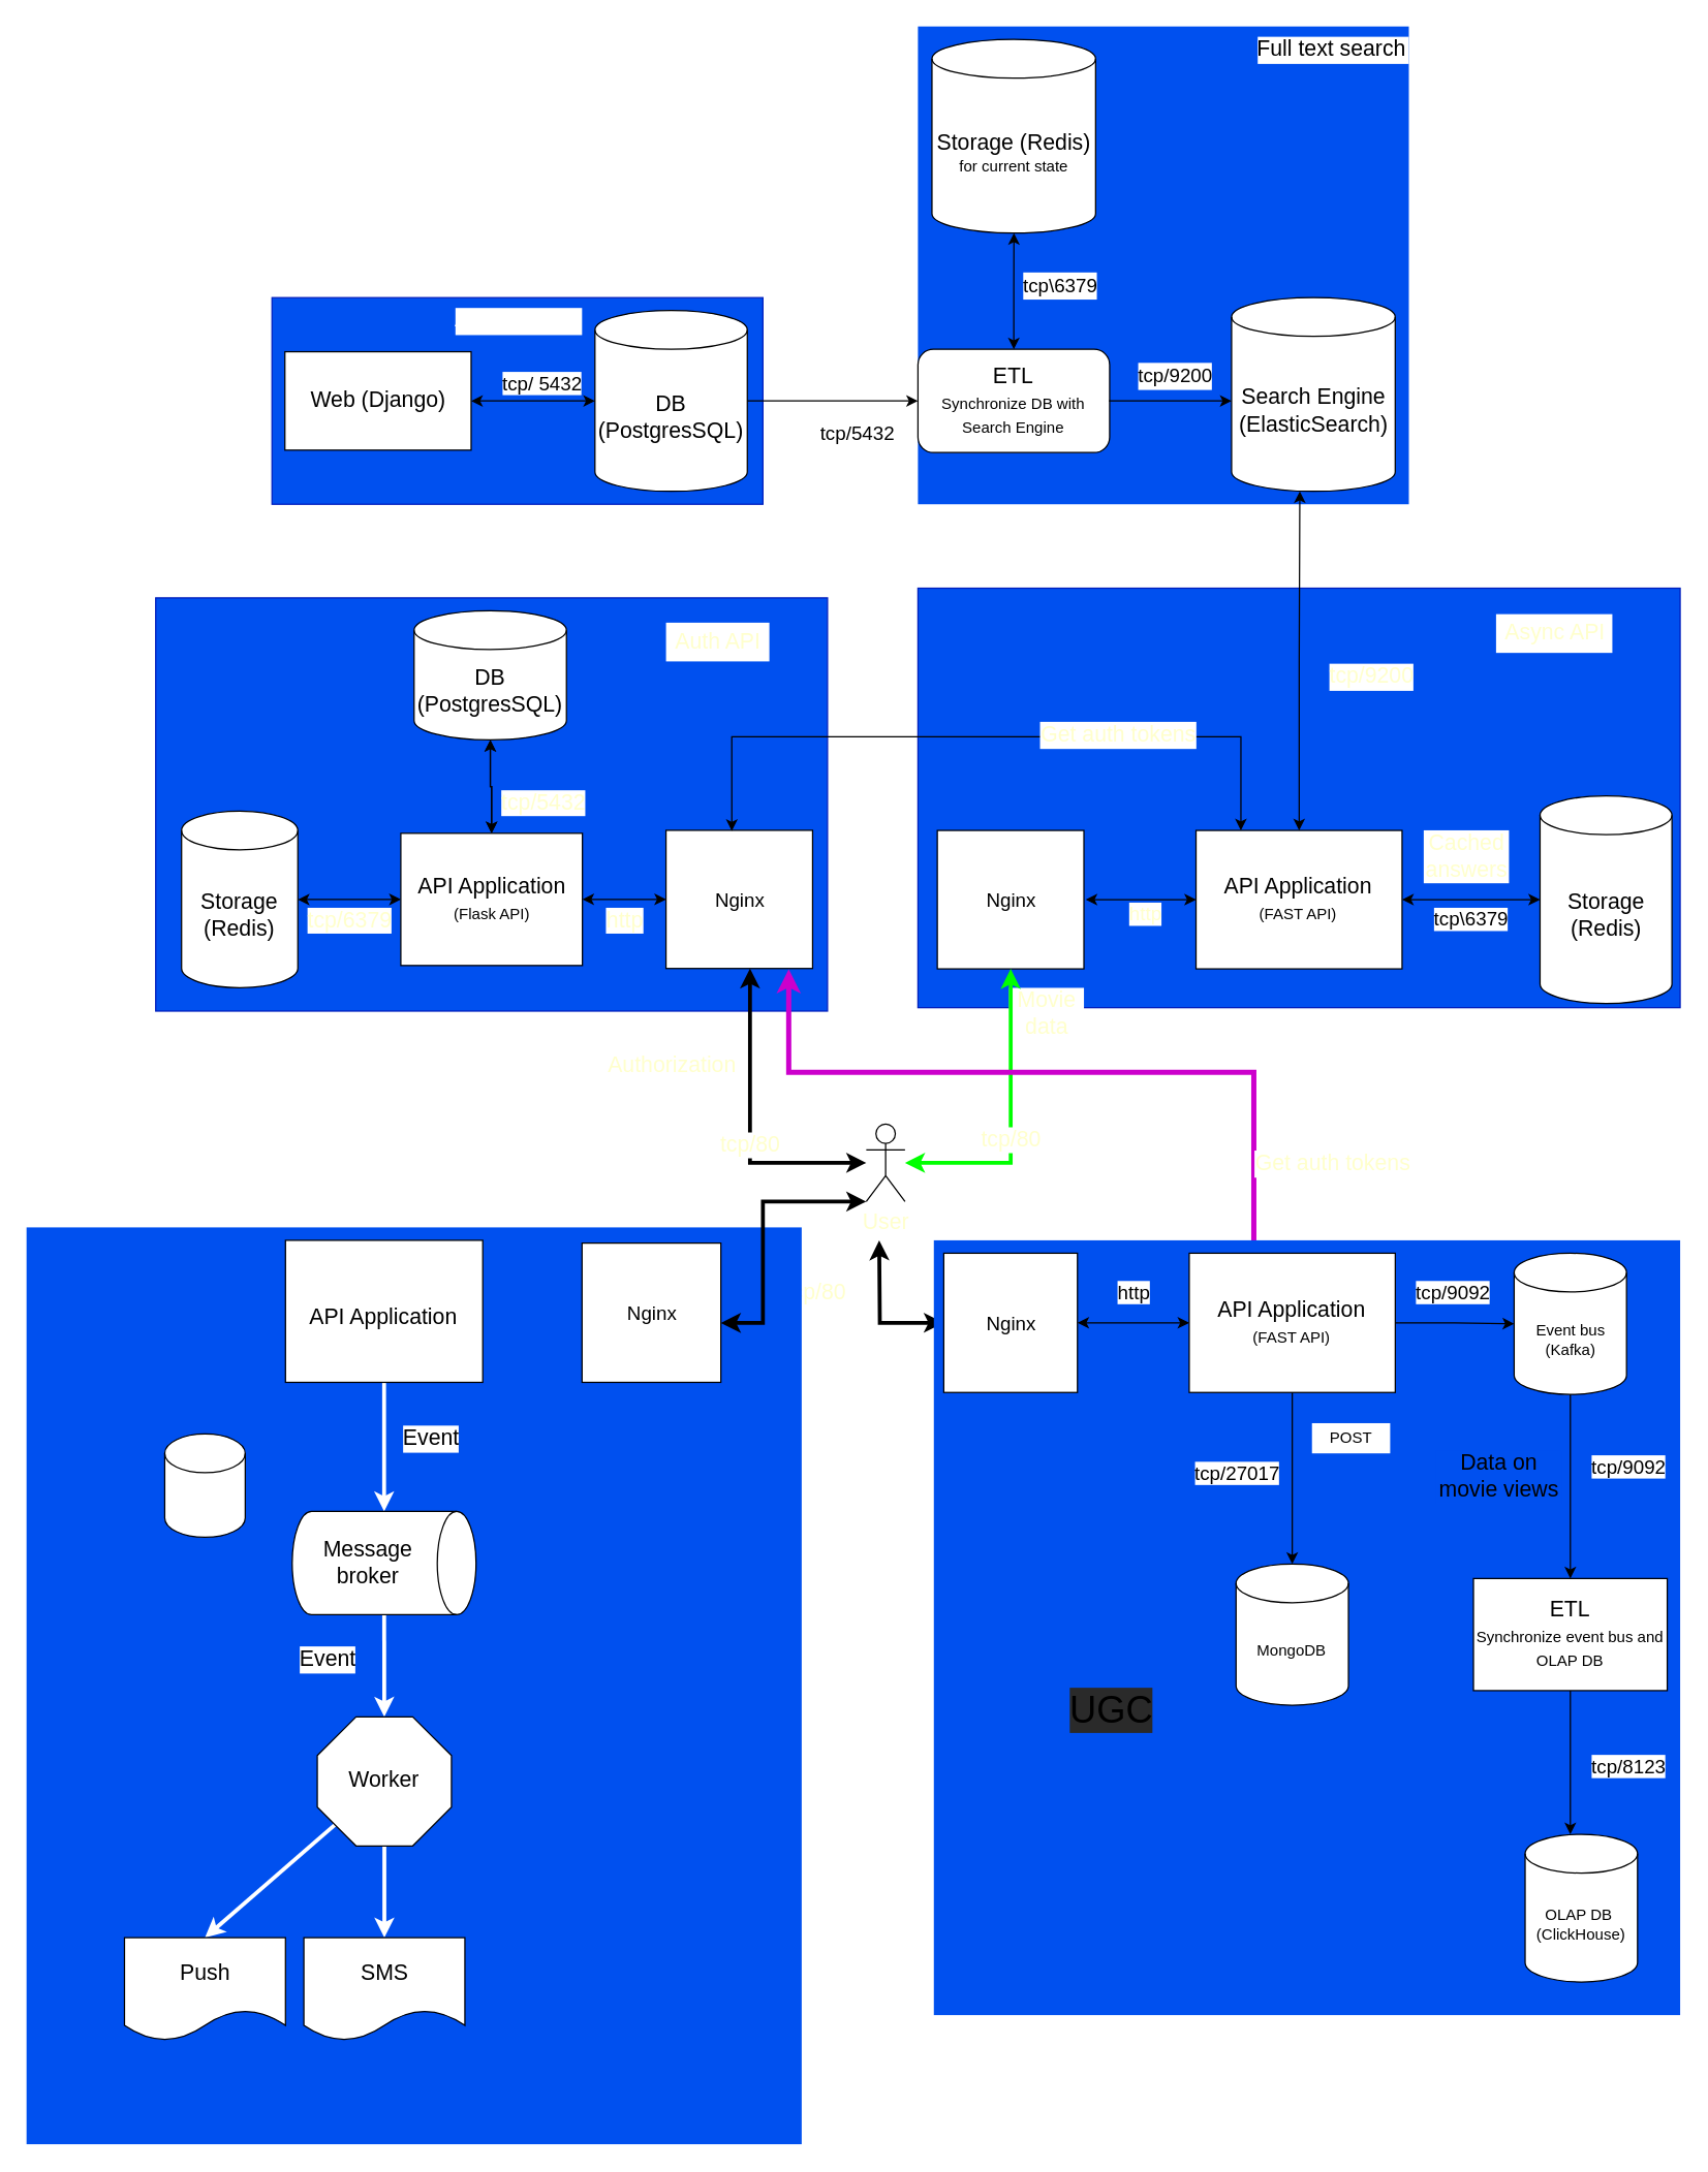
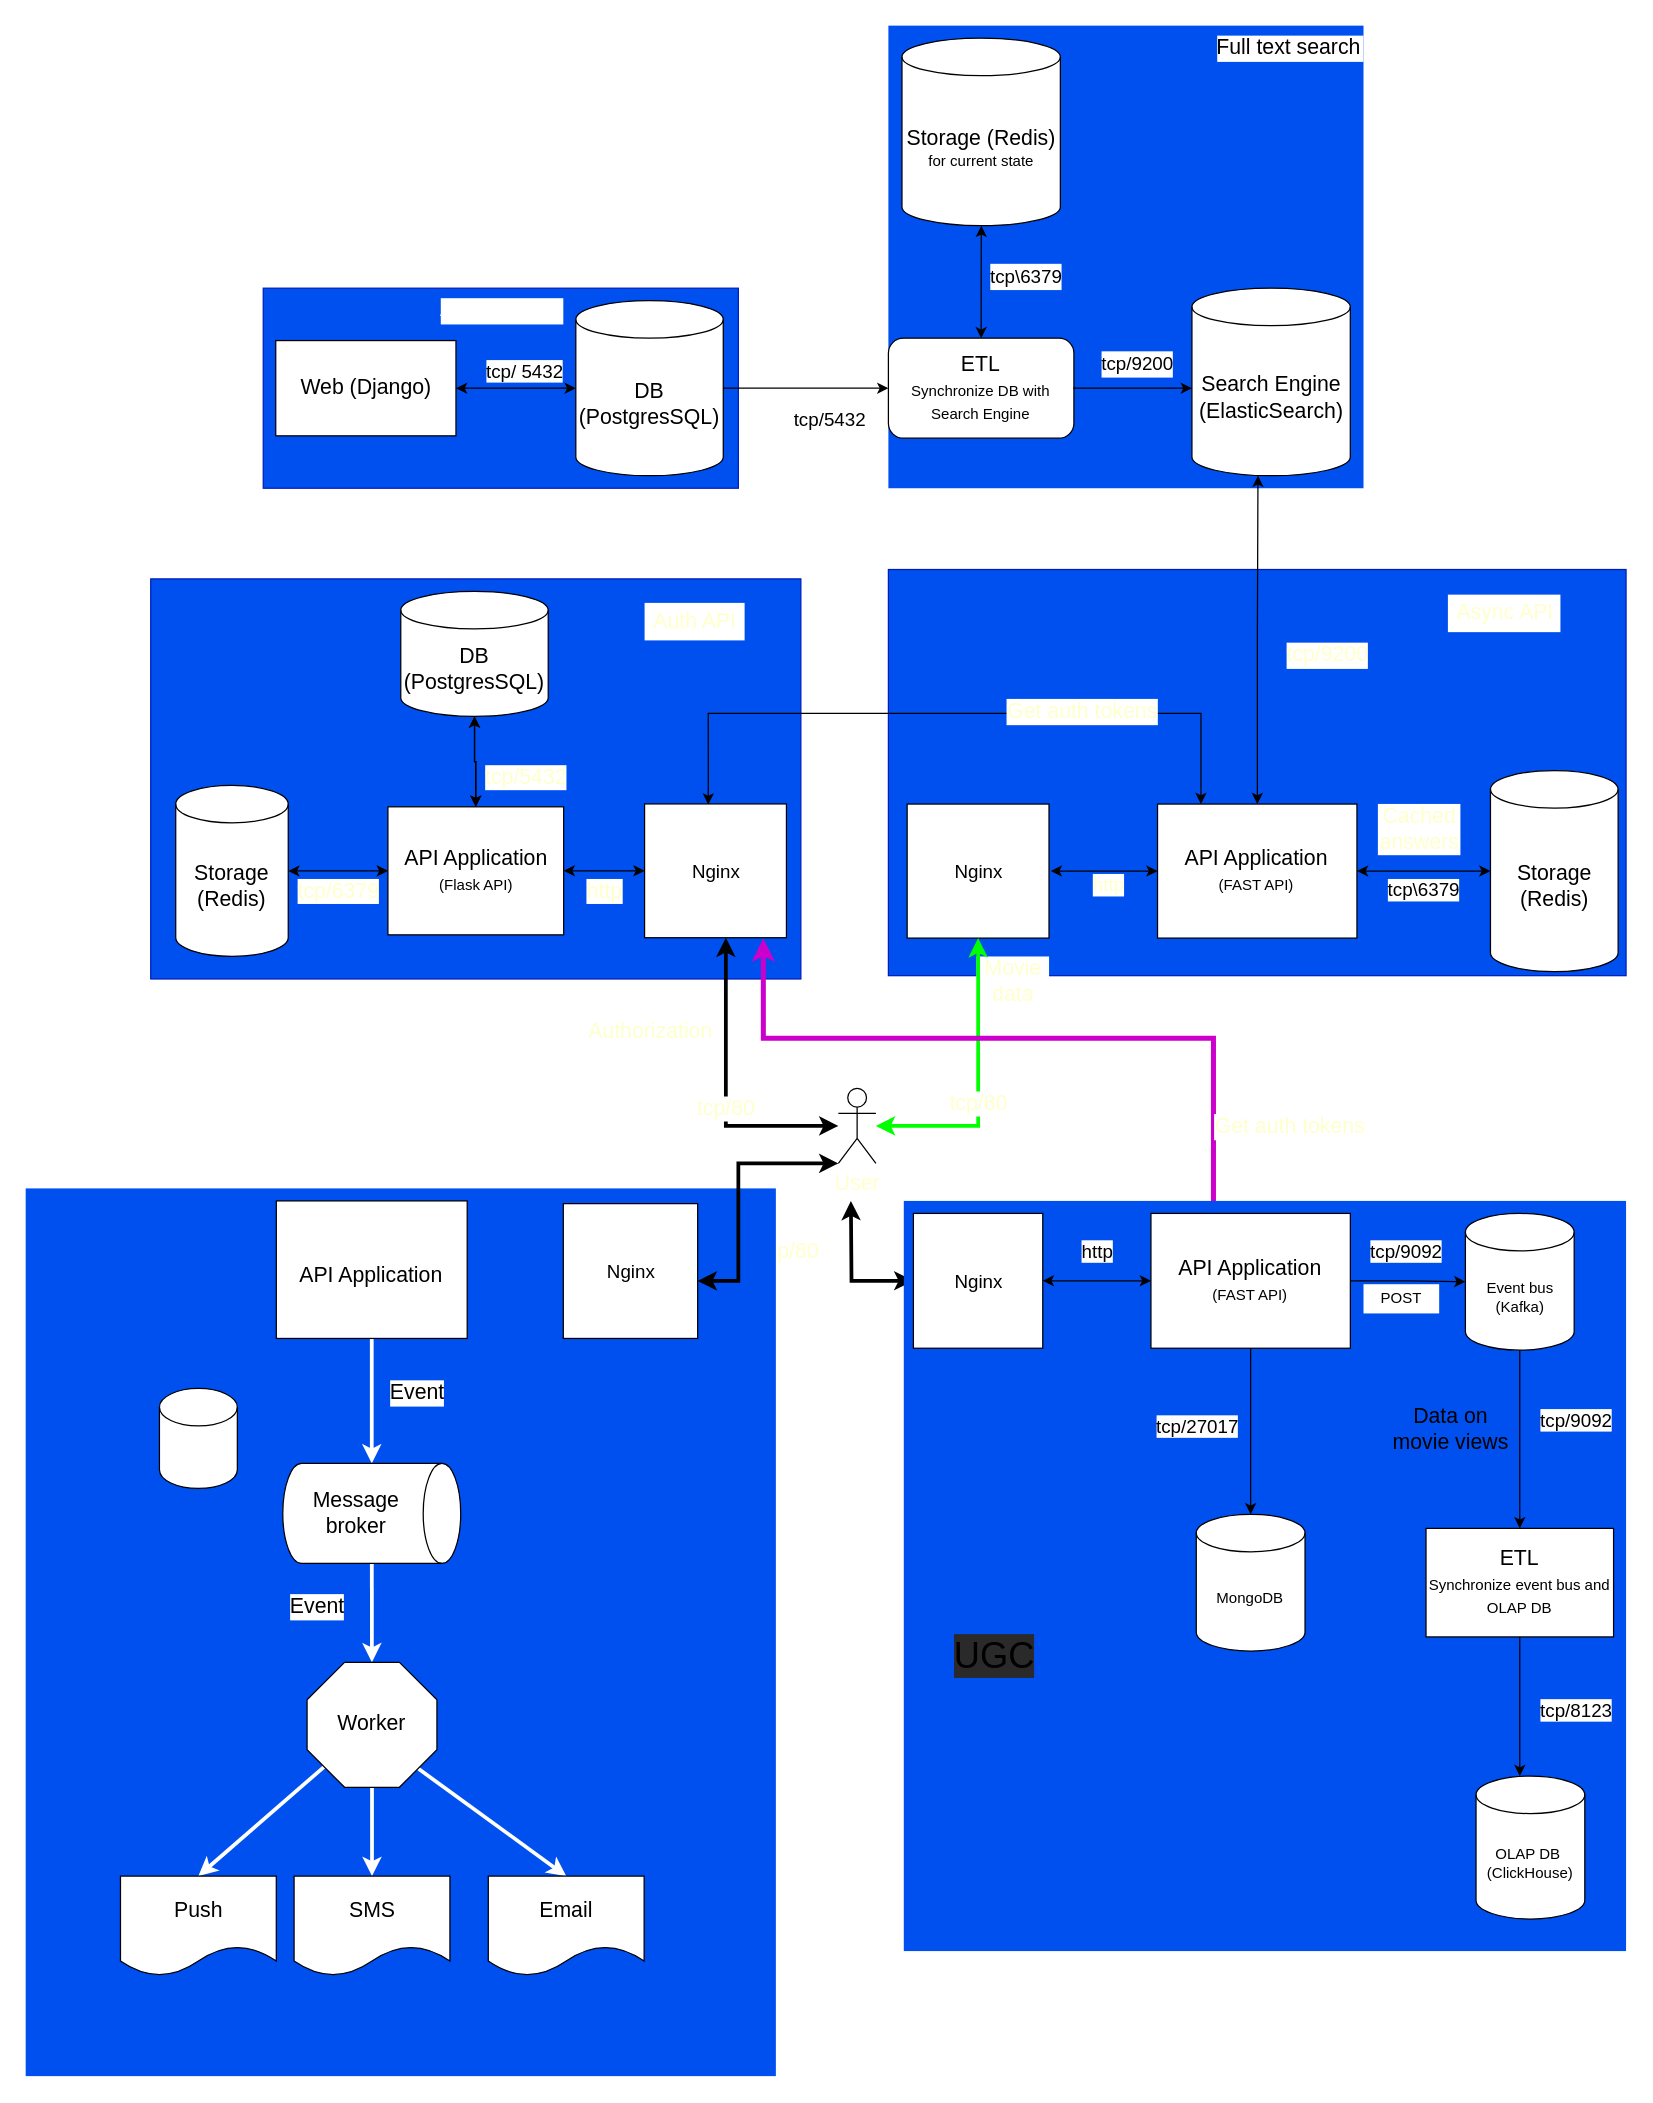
- <mxCell id="65" value="POST" style="text;html=1;strokeColor=none;fillColor=default;align=center;verticalAlign=middle;whiteSpace=wrap;rounded=0;" parent="50" vertex="1"><mxGeometry x="292.69" y="141.62" width="60.52" height="23.38" as="geometry" /></mxCell>
+ <mxCell id="65" value="POST" style="text;html=1;strokeColor=none;fillColor=default;align=center;verticalAlign=middle;whiteSpace=wrap;rounded=0;" parent="50" vertex="1"><mxGeometry x="367.69" y="66.62" width="60.52" height="23.38" as="geometry" /></mxCell>
- <mxCell id="66" value="&lt;font style=&quot;font-size: 29px&quot;&gt;UGC&lt;/font&gt;" style="text;html=1;strokeColor=none;fillColor=none;align=center;verticalAlign=middle;whiteSpace=wrap;rounded=0;labelBackgroundColor=#2A2A2A;" parent="50" vertex="1"><mxGeometry x="107.69" y="348.72" width="60" height="30" as="geometry" /></mxCell>
+ <mxCell id="66" value="&lt;font style=&quot;font-size: 29px&quot;&gt;UGC&lt;/font&gt;" style="text;html=1;strokeColor=none;fillColor=none;align=center;verticalAlign=middle;whiteSpace=wrap;rounded=0;labelBackgroundColor=#2A2A2A;" parent="50" vertex="1"><mxGeometry x="42.69" y="348.72" width="60" height="30" as="geometry" /></mxCell>
+ <mxCell id="83" style="edgeStyle=none;rounded=0;orthogonalLoop=1;jettySize=auto;html=1;entryX=0.5;entryY=0;entryDx=0;entryDy=0;fontSize=17;startArrow=none;startFill=0;endArrow=classic;endFill=1;strokeColor=#FFFFFF;strokeWidth=3;exitX=0;exitY=0;exitDx=88.862;exitDy=85;exitPerimeter=0;" edge="1" parent="71" source="84" target="85"><mxGeometry relative="1" as="geometry" /></mxCell>
+ <mxCell id="85" value="Email" style="shape=document;whiteSpace=wrap;html=1;boundedLbl=1;fontSize=17;" vertex="1" parent="71"><mxGeometry x="370.003" y="550" width="124.634" height="80" as="geometry" /></mxCell>
